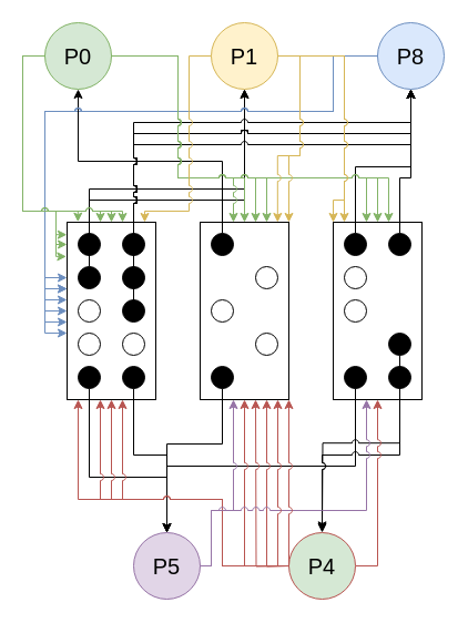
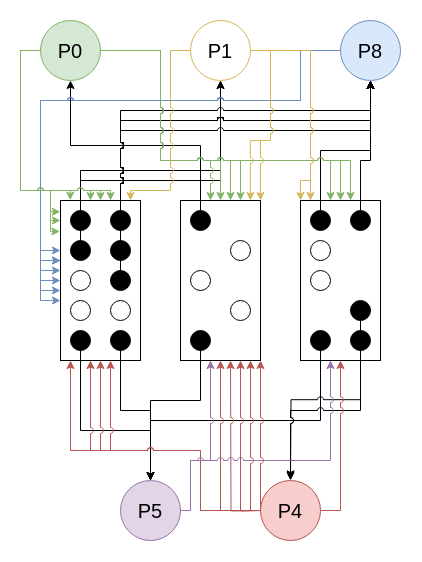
- <mxCell id="44" value="&lt;font style=&quot;font-size: 20px&quot;&gt;P1&lt;/font&gt;" style="ellipse;whiteSpace=wrap;html=1;fillColor=#fff2cc;strokeColor=#d6b656;" vertex="1" parent="1"><mxGeometry x="190" y="20" width="60" height="60" as="geometry" /></mxCell>
+ <mxCell id="44" value="&lt;font style=&quot;font-size: 20px&quot;&gt;P1&lt;/font&gt;" style="ellipse;whiteSpace=wrap;html=1;fillColor=#ffffff;strokeColor=#d6b656;" vertex="1" parent="1"><mxGeometry x="190" y="20" width="60" height="60" as="geometry" /></mxCell>
- <mxCell id="42" value="&lt;font style=&quot;font-size: 20px&quot;&gt;P4&lt;/font&gt;" style="ellipse;whiteSpace=wrap;html=1;fillColor=#d5e8d4;strokeColor=#b85450;" vertex="1" parent="1"><mxGeometry x="260" y="480" width="60" height="60" as="geometry" /></mxCell>
+ <mxCell id="42" value="&lt;font style=&quot;font-size: 20px&quot;&gt;P4&lt;/font&gt;" style="ellipse;whiteSpace=wrap;html=1;fillColor=#f8cecc;strokeColor=#b85450;" vertex="1" parent="1"><mxGeometry x="260" y="480" width="60" height="60" as="geometry" /></mxCell>
